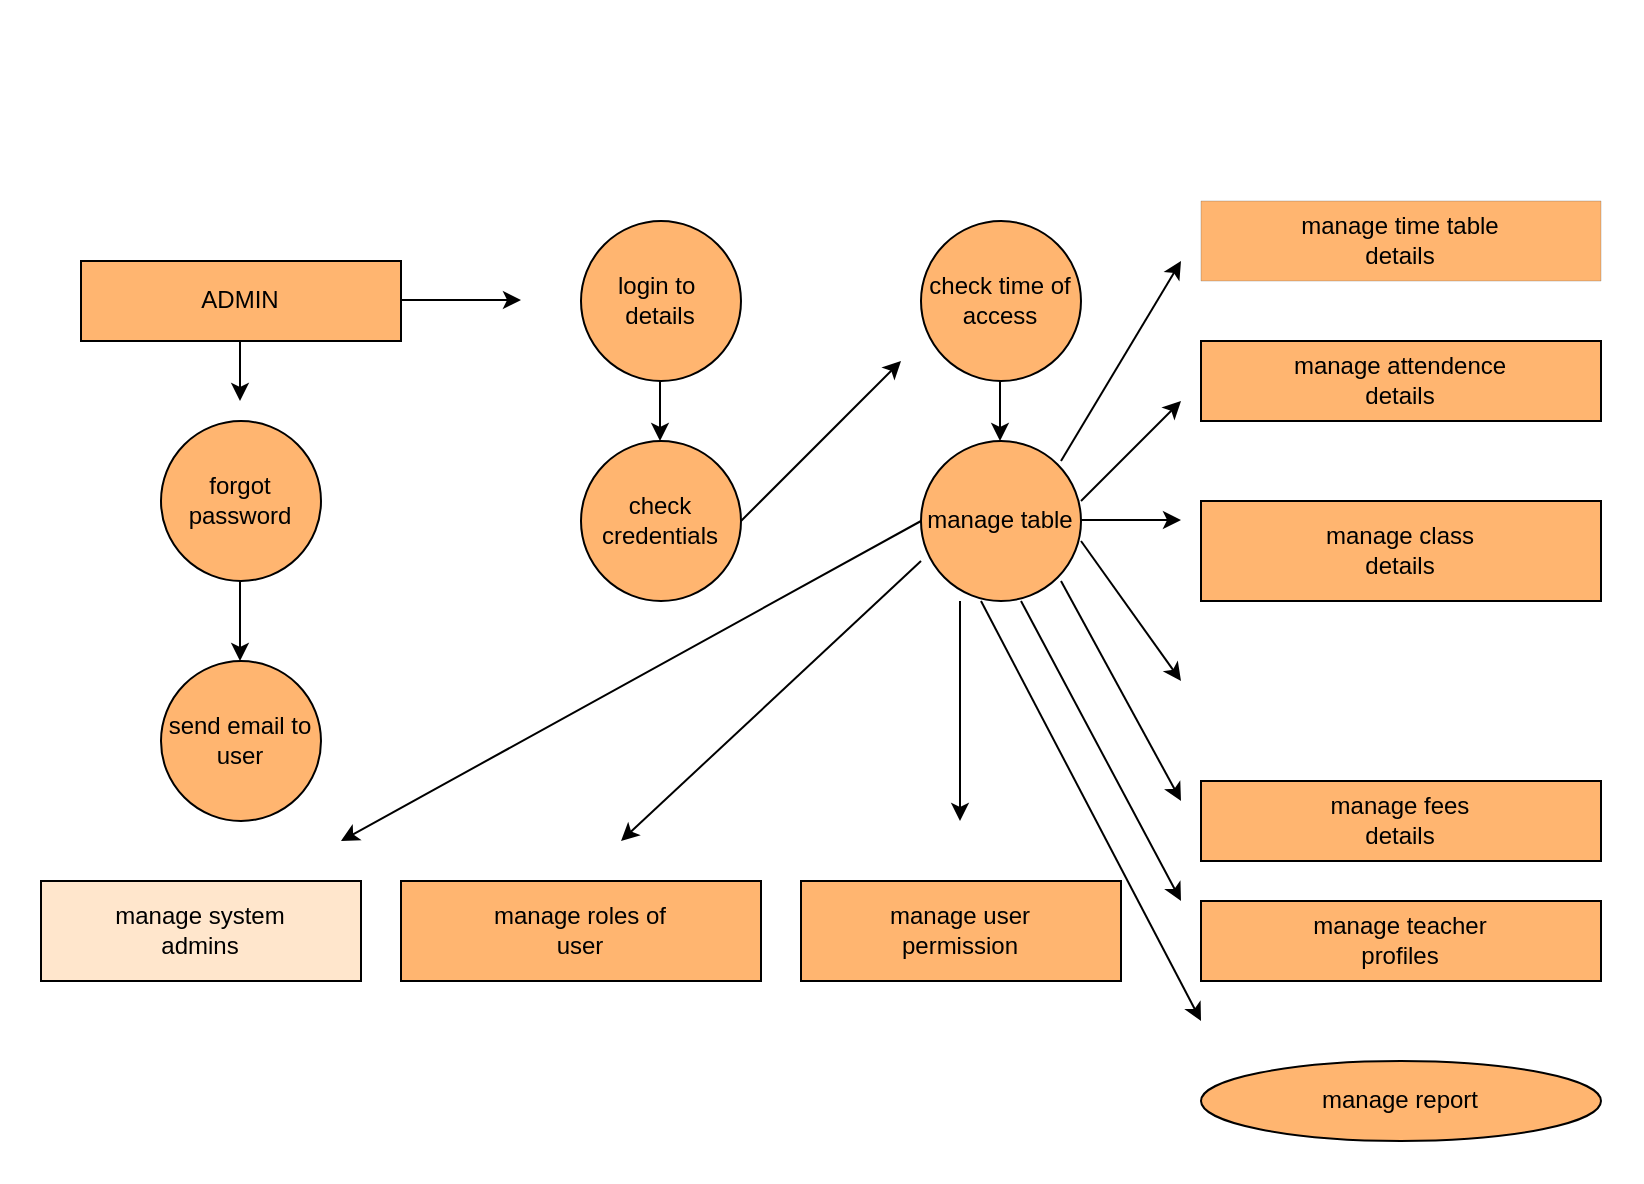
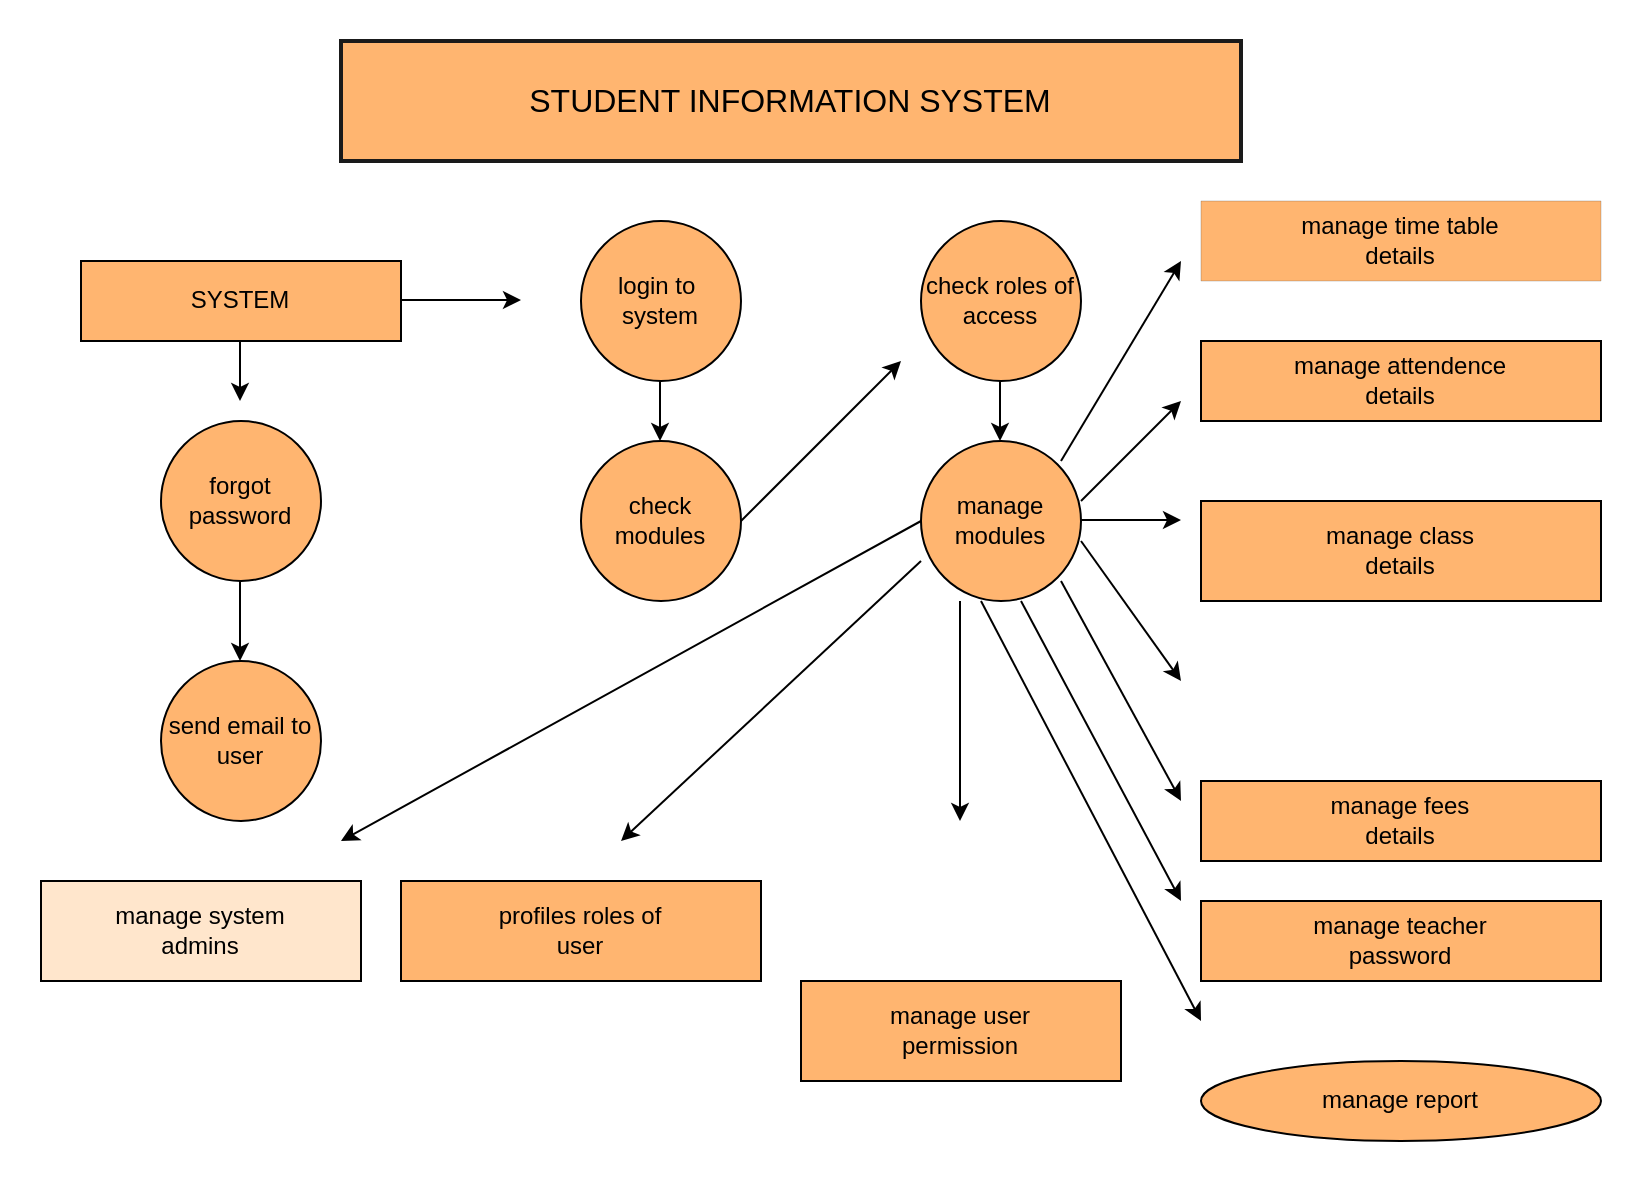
+ <mxCell id="17" value="&lt;font size=&quot;3&quot;&gt;STUDENT INFORMATION SYSTEM&lt;/font&gt;" style="rounded=0;whiteSpace=wrap;html=1;fillColor=#FFB570;strokeColor=#1A1A1A;strokeWidth=2;" vertex="1" parent="1"><mxGeometry x="170" y="20" width="450" height="60" as="geometry" /></mxCell>
- <mxCell id="2" value="ADMIN" style="rounded=0;whiteSpace=wrap;html=1;fillColor=#FFB570;" vertex="1" parent="1"><mxGeometry x="40" y="130" width="160" height="40" as="geometry" /></mxCell>
+ <mxCell id="2" value="SYSTEM" style="rounded=0;whiteSpace=wrap;html=1;fillColor=#FFB570;" vertex="1" parent="1"><mxGeometry x="40" y="130" width="160" height="40" as="geometry" /></mxCell>
- <mxCell id="4" value="login to&amp;nbsp;&lt;div&gt;details&lt;/div&gt;" style="ellipse;whiteSpace=wrap;html=1;aspect=fixed;fillColor=#FFB570;" vertex="1" parent="1"><mxGeometry x="290" y="110" width="80" height="80" as="geometry" /></mxCell>
+ <mxCell id="4" value="login to&amp;nbsp;&lt;div&gt;system&lt;/div&gt;" style="ellipse;whiteSpace=wrap;html=1;aspect=fixed;fillColor=#FFB570;" vertex="1" parent="1"><mxGeometry x="290" y="110" width="80" height="80" as="geometry" /></mxCell>
- <mxCell id="5" value="check time of&lt;div&gt;access&lt;/div&gt;" style="ellipse;whiteSpace=wrap;html=1;aspect=fixed;fillColor=#FFB570;" vertex="1" parent="1"><mxGeometry x="460" y="110" width="80" height="80" as="geometry" /></mxCell>
+ <mxCell id="5" value="check roles of&lt;div&gt;access&lt;/div&gt;" style="ellipse;whiteSpace=wrap;html=1;aspect=fixed;fillColor=#FFB570;" vertex="1" parent="1"><mxGeometry x="460" y="110" width="80" height="80" as="geometry" /></mxCell>
- <mxCell id="8" value="check credentials" style="ellipse;whiteSpace=wrap;html=1;aspect=fixed;fillColor=#FFB570;" vertex="1" parent="1"><mxGeometry x="290" y="220" width="80" height="80" as="geometry" /></mxCell>
+ <mxCell id="8" value="check modules" style="ellipse;whiteSpace=wrap;html=1;aspect=fixed;fillColor=#FFB570;" vertex="1" parent="1"><mxGeometry x="290" y="220" width="80" height="80" as="geometry" /></mxCell>
- <mxCell id="9" value="manage table" style="ellipse;whiteSpace=wrap;html=1;aspect=fixed;fillColor=#FFB570;" vertex="1" parent="1"><mxGeometry x="460" y="220" width="80" height="80" as="geometry" /></mxCell>
+ <mxCell id="9" value="manage modules" style="ellipse;whiteSpace=wrap;html=1;aspect=fixed;fillColor=#FFB570;" vertex="1" parent="1"><mxGeometry x="460" y="220" width="80" height="80" as="geometry" /></mxCell>
- <mxCell id="10" value="manage roles of&lt;div&gt;user&lt;/div&gt;" style="rounded=0;whiteSpace=wrap;html=1;fillColor=#FFB570;" vertex="1" parent="1"><mxGeometry x="200" y="440" width="180" height="50" as="geometry" /></mxCell>
+ <mxCell id="10" value="profiles roles of&lt;div&gt;user&lt;/div&gt;" style="rounded=0;whiteSpace=wrap;html=1;fillColor=#FFB570;" vertex="1" parent="1"><mxGeometry x="200" y="440" width="180" height="50" as="geometry" /></mxCell>
- <mxCell id="11" value="manage user&lt;div&gt;permission&lt;/div&gt;" style="rounded=0;whiteSpace=wrap;html=1;fillColor=#FFB570;" vertex="1" parent="1"><mxGeometry x="400" y="440" width="160" height="50" as="geometry" /></mxCell>
+ <mxCell id="11" value="manage user&lt;div&gt;permission&lt;/div&gt;" style="rounded=0;whiteSpace=wrap;html=1;fillColor=#FFB570;" vertex="1" parent="1"><mxGeometry x="400" y="490" width="160" height="50" as="geometry" /></mxCell>
- <mxCell id="15" value="manage teacher&lt;div&gt;profiles&lt;/div&gt;" style="rounded=0;whiteSpace=wrap;html=1;fillColor=#FFB570;" vertex="1" parent="1"><mxGeometry x="600" y="450" width="200" height="40" as="geometry" /></mxCell>
+ <mxCell id="15" value="manage teacher&lt;div&gt;password&lt;/div&gt;" style="rounded=0;whiteSpace=wrap;html=1;fillColor=#FFB570;" vertex="1" parent="1"><mxGeometry x="600" y="450" width="200" height="40" as="geometry" /></mxCell>
